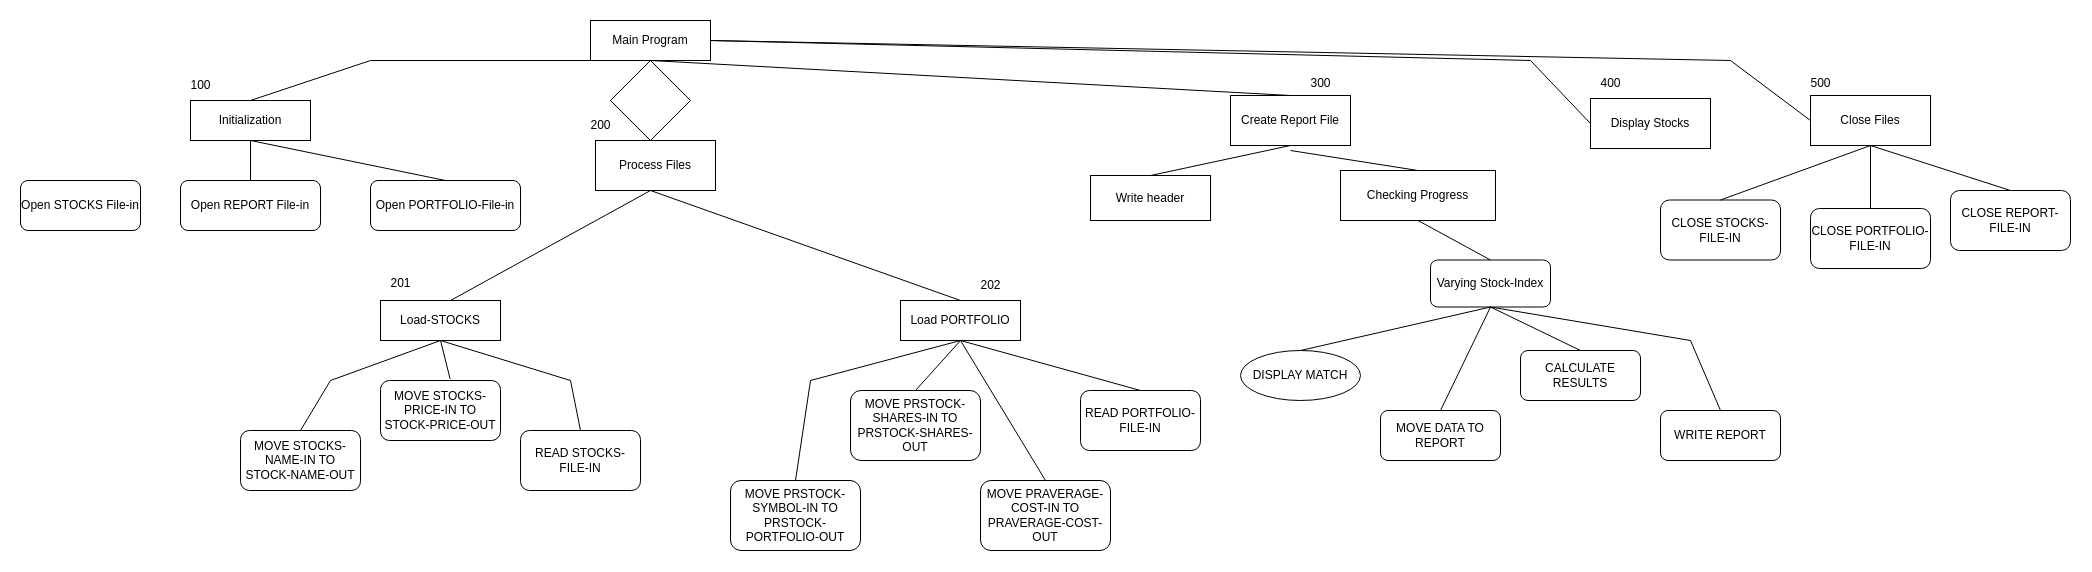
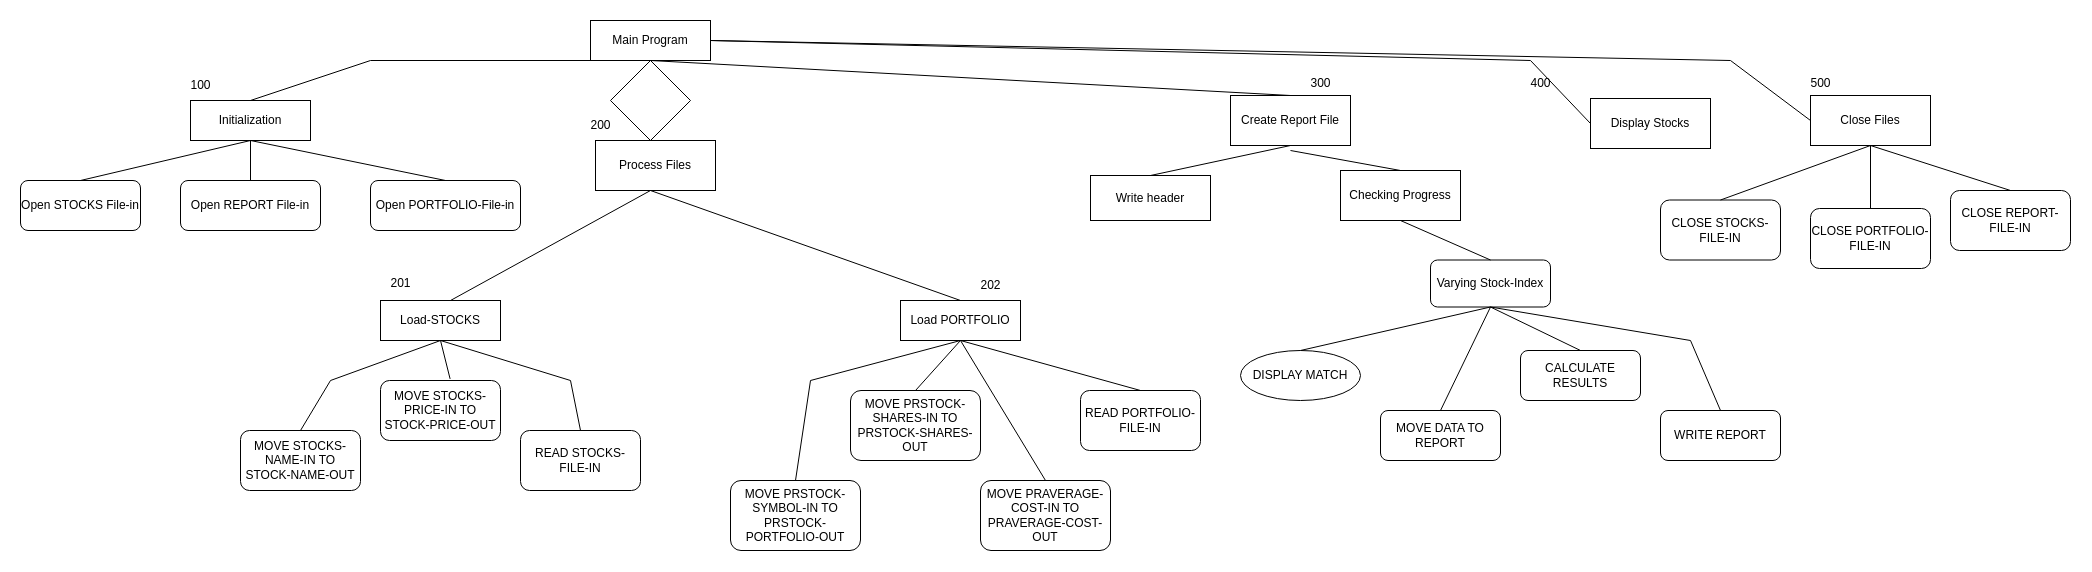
- <mxCell id="54" value="400" style="text;html=1;align=center;verticalAlign=middle;resizable=0;points=[];autosize=1;strokeColor=none;fillColor=none;" vertex="1" parent="1"><mxGeometry x="1590" y="68" width="40" height="30" as="geometry" /></mxCell>
+ <mxCell id="54" value="400" style="text;html=1;align=center;verticalAlign=middle;resizable=0;points=[];autosize=1;strokeColor=none;fillColor=none;" vertex="1" parent="1"><mxGeometry x="1520" y="68" width="40" height="30" as="geometry" /></mxCell>
+ <mxCell id="11" value="" style="endArrow=none;html=1;rounded=0;entryX=0.5;entryY=1;entryDx=0;entryDy=0;exitX=0.5;exitY=0;exitDx=0;exitDy=0;" edge="1" parent="1" source="8" target="5"><mxGeometry width="50" height="50" relative="1" as="geometry"><mxPoint x="490" y="270" as="sourcePoint" /><mxPoint x="540" y="220" as="targetPoint" /></mxGeometry></mxCell>
- <mxCell id="38" value="Checking Progress" style="rounded=0;whiteSpace=wrap;html=1;" vertex="1" parent="1"><mxGeometry x="1340" y="170" width="155" height="50" as="geometry" /></mxCell>
+ <mxCell id="38" value="Checking Progress" style="rounded=0;whiteSpace=wrap;html=1;" vertex="1" parent="1"><mxGeometry x="1340" y="170" width="120" height="50" as="geometry" /></mxCell>
